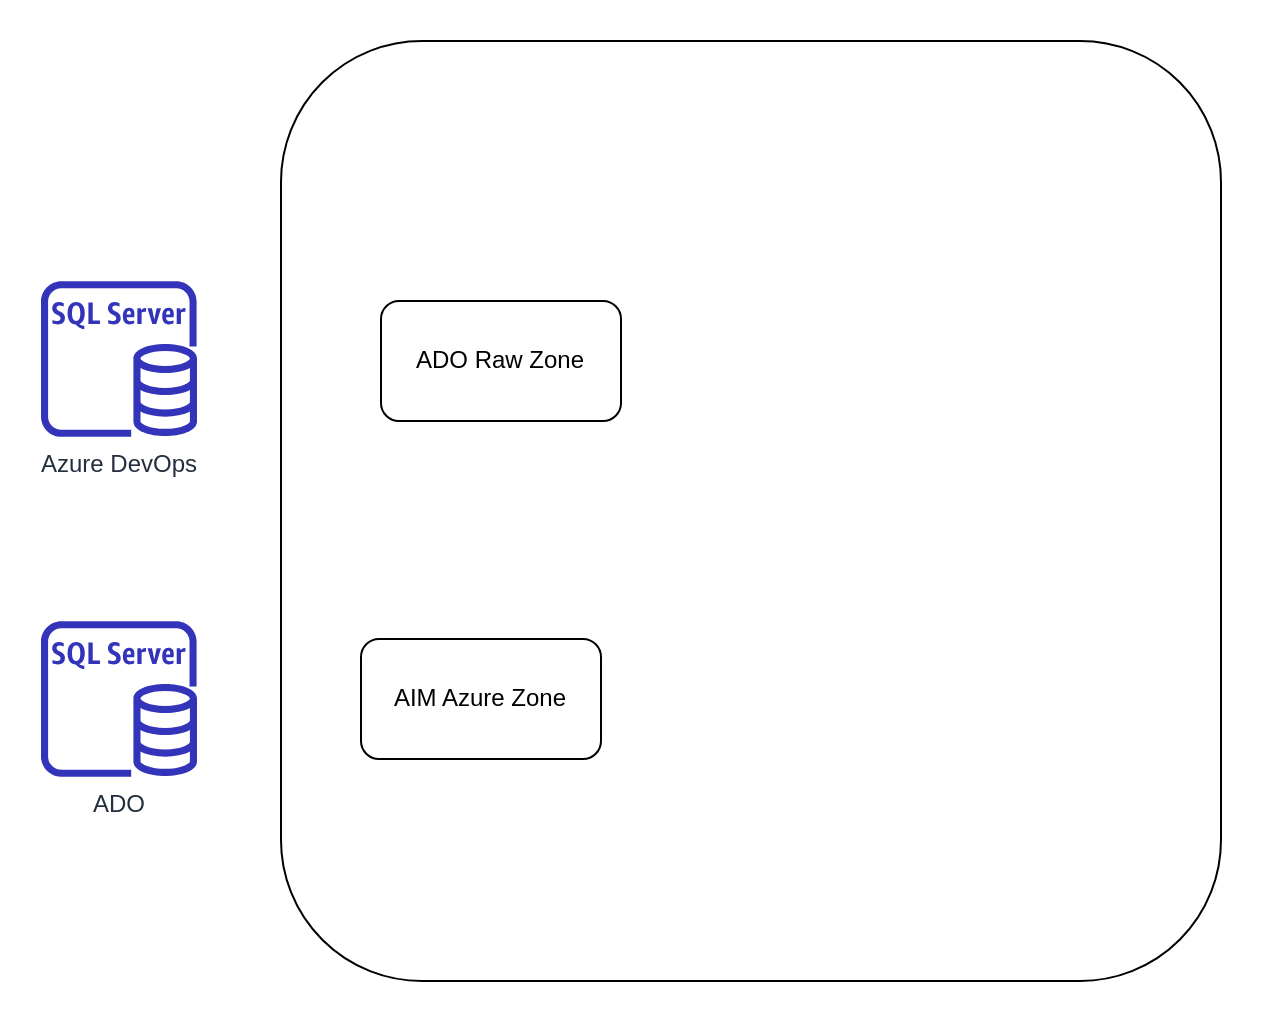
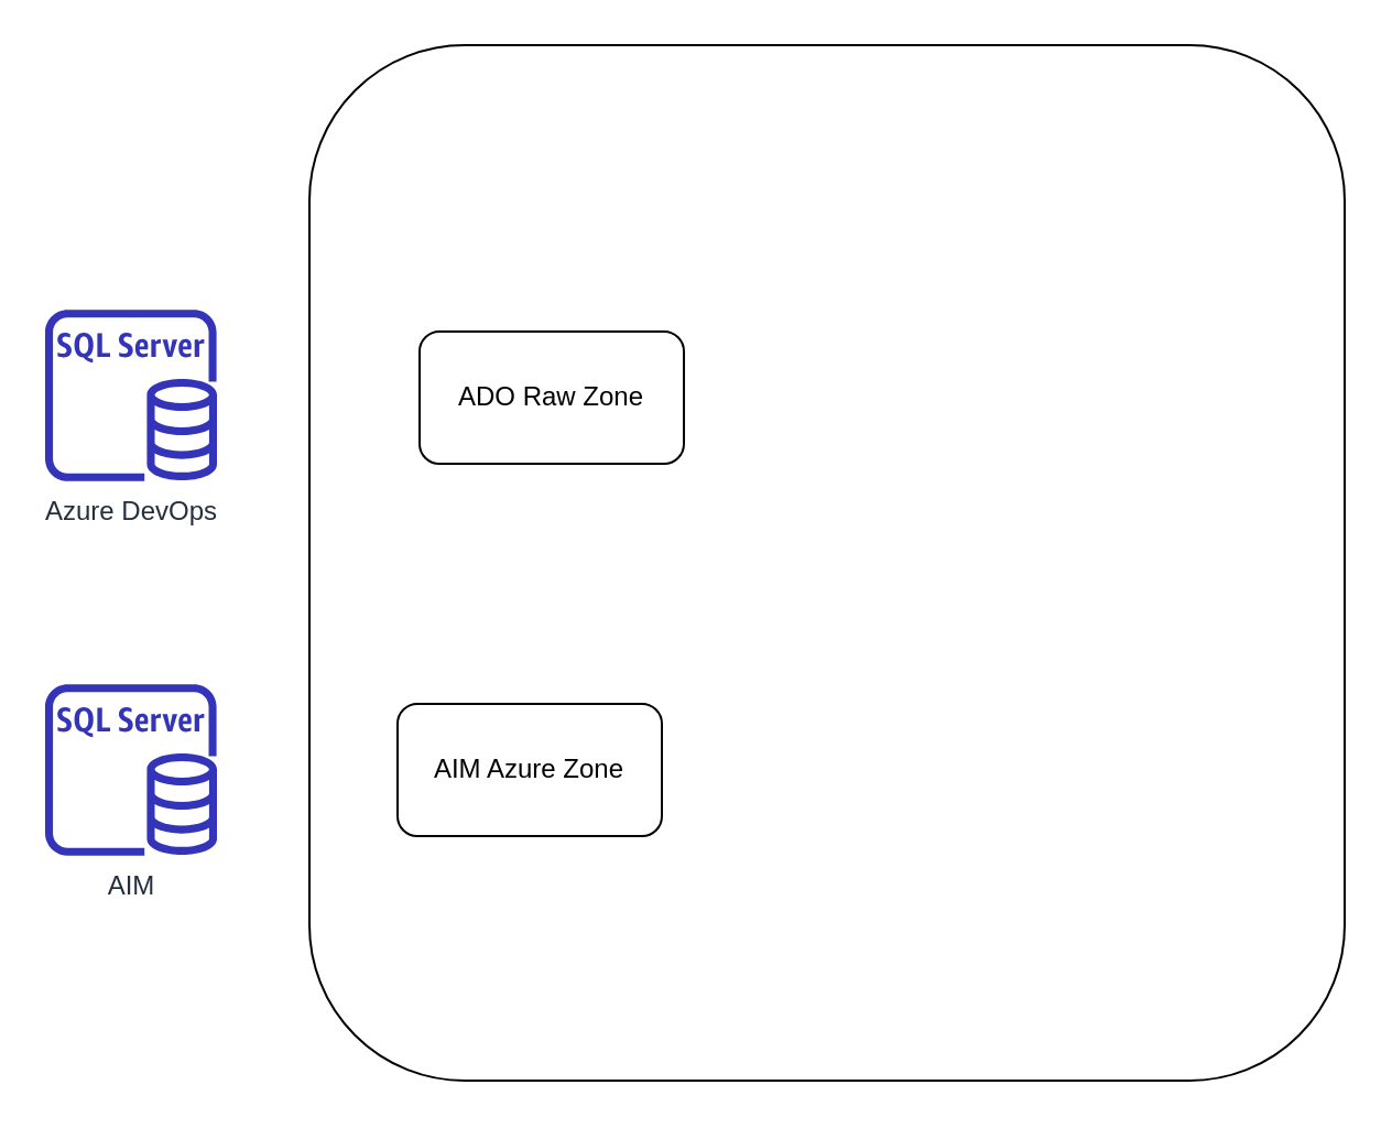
- <mxCell id="3" value="ADO" style="outlineConnect=0;fontColor=#232F3E;gradientColor=none;fillColor=#3334B9;strokeColor=none;dashed=0;verticalLabelPosition=bottom;verticalAlign=top;align=center;html=1;fontSize=12;fontStyle=0;aspect=fixed;pointerEvents=1;shape=mxgraph.aws4.rds_sql_server_instance;" vertex="1" parent="1"><mxGeometry x="20" y="310" width="78" height="78" as="geometry" /></mxCell>
+ <mxCell id="3" value="AIM" style="outlineConnect=0;fontColor=#232F3E;gradientColor=none;fillColor=#3334B9;strokeColor=none;dashed=0;verticalLabelPosition=bottom;verticalAlign=top;align=center;html=1;fontSize=12;fontStyle=0;aspect=fixed;pointerEvents=1;shape=mxgraph.aws4.rds_sql_server_instance;" vertex="1" parent="1"><mxGeometry x="20" y="310" width="78" height="78" as="geometry" /></mxCell>
